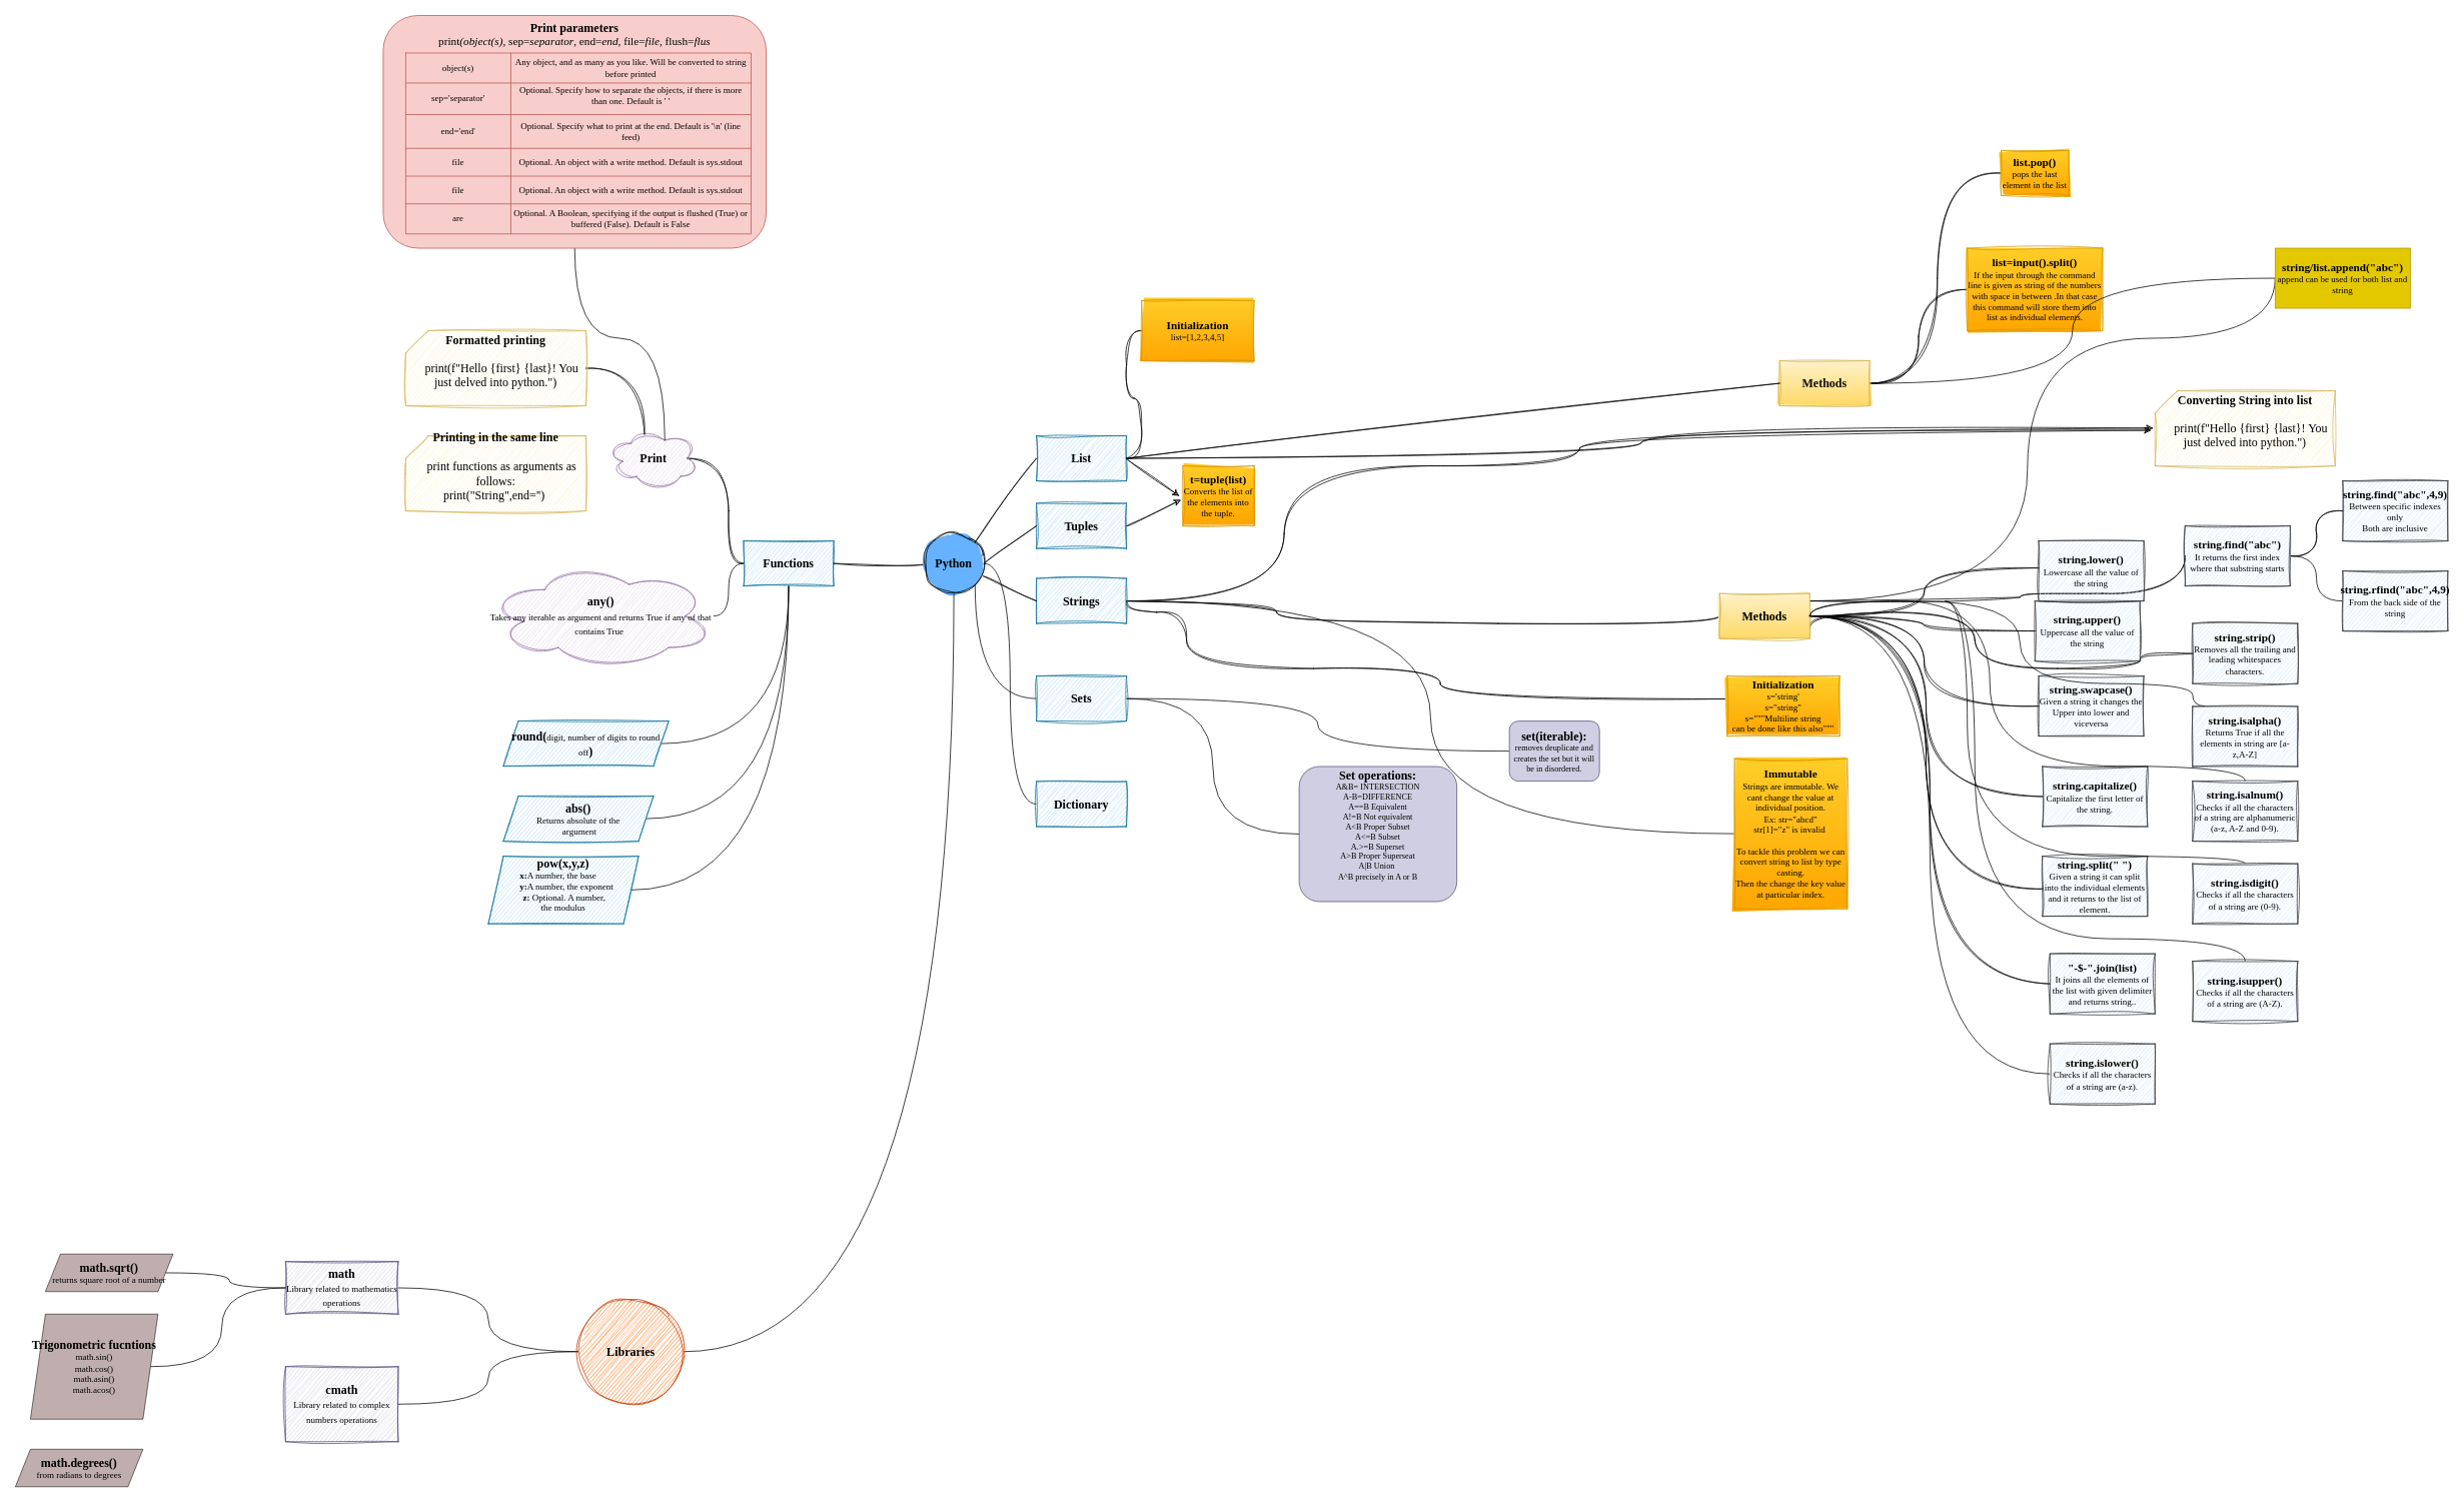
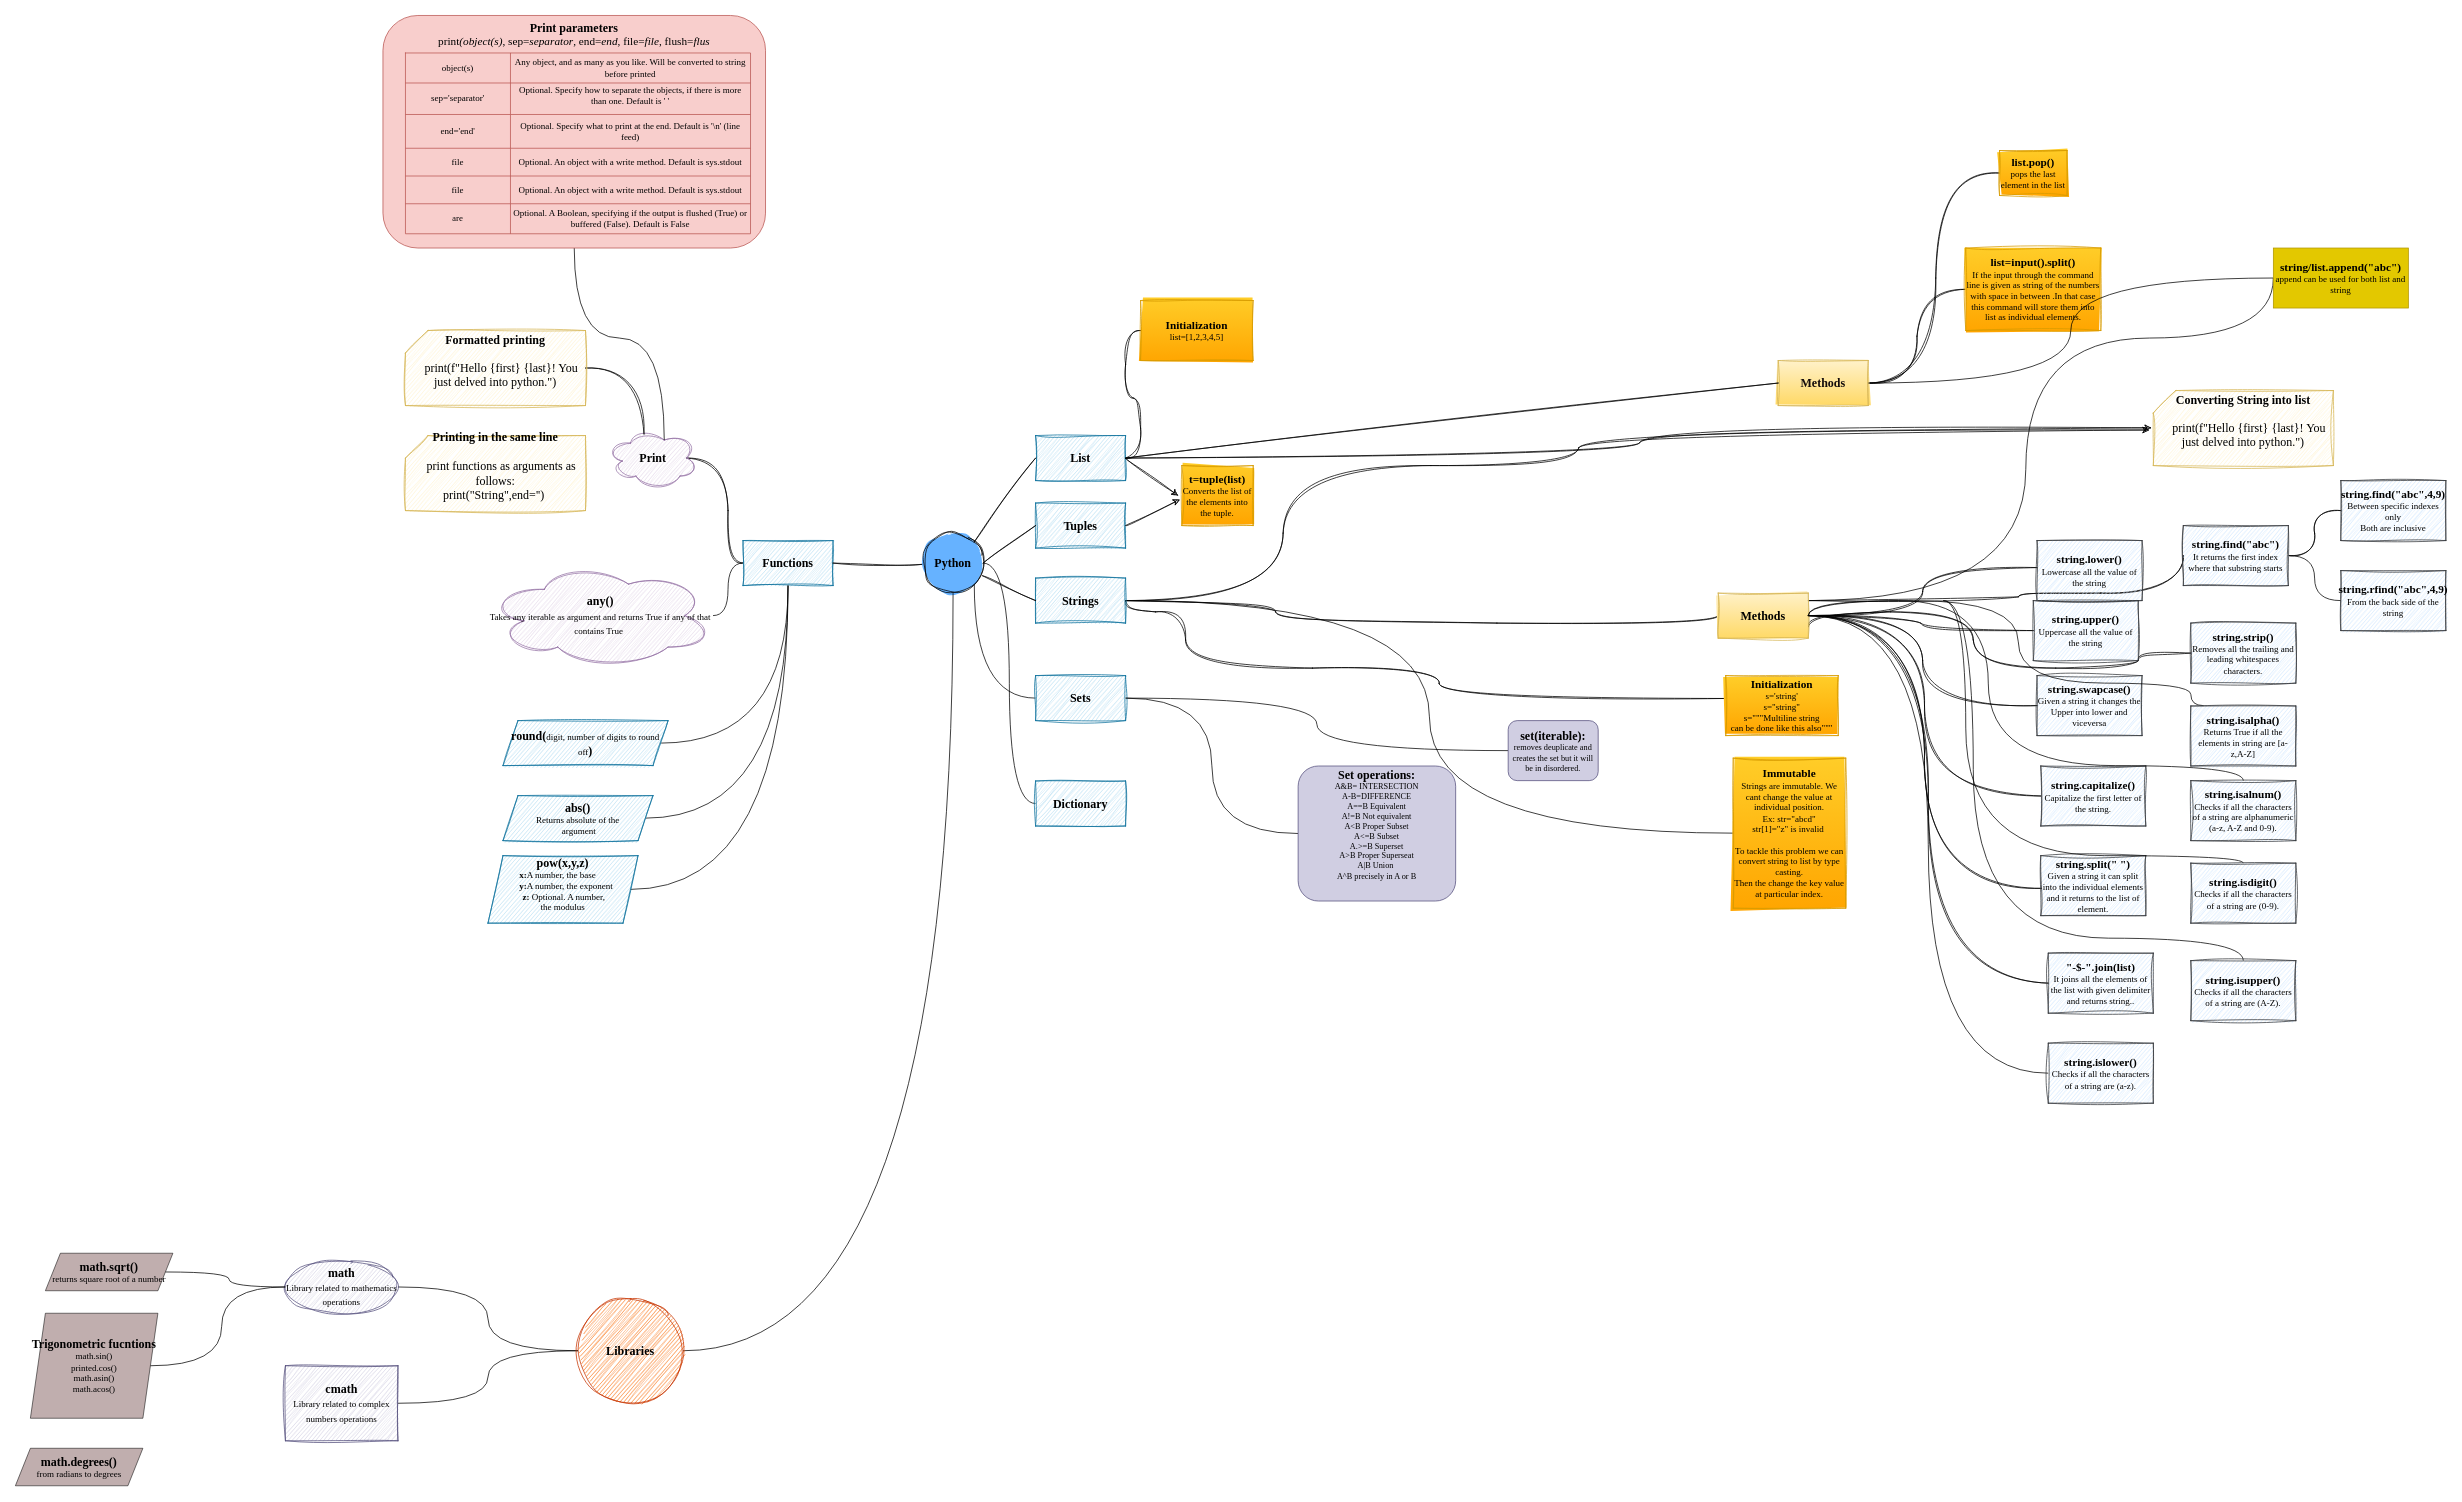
- <mxCell id="101" value="math&lt;br&gt;&lt;span style=&quot;font-weight: normal;&quot;&gt;&lt;font style=&quot;font-size: 12px;&quot;&gt;Library related to mathematics operations&lt;/font&gt;&lt;/span&gt;" style="rounded=0;whiteSpace=wrap;html=1;fontFamily=Architects Daughter;fontSource=https%3A%2F%2Ffonts.googleapis.com%2Fcss%3Ffamily%3DArchitects%2BDaughter;labelBackgroundColor=none;fillColor=#d0cee2;glass=0;shadow=0;strokeColor=#56517e;align=center;fontStyle=1;fontSize=16;verticalAlign=middle;sketch=1;curveFitting=1;jiggle=2;" parent="1" vertex="1"><mxGeometry x="380" y="1680" width="150" height="70" as="geometry" /></mxCell>
+ <mxCell id="101" value="math&lt;br&gt;&lt;span style=&quot;font-weight: normal;&quot;&gt;&lt;font style=&quot;font-size: 12px;&quot;&gt;Library related to mathematics operations&lt;/font&gt;&lt;/span&gt;" style="ellipse;whiteSpace=wrap;html=1;fontFamily=Architects Daughter;fontSource=https%3A%2F%2Ffonts.googleapis.com%2Fcss%3Ffamily%3DArchitects%2BDaughter;labelBackgroundColor=none;fillColor=#d0cee2;glass=0;shadow=0;strokeColor=#56517e;align=center;fontStyle=1;fontSize=16;verticalAlign=middle;sketch=1;curveFitting=1;jiggle=2;" parent="1" vertex="1"><mxGeometry x="380" y="1680" width="150" height="70" as="geometry" /></mxCell>
- <mxCell id="107" value="&lt;font style=&quot;&quot;&gt;&lt;span style=&quot;font-size: 16px;&quot;&gt;&lt;b&gt;Trigonometric fucntions&lt;/b&gt;&lt;/span&gt;&lt;br&gt;math.sin()&lt;br&gt;math.cos()&lt;br&gt;math.asin()&lt;br&gt;math.acos()&lt;br&gt;&lt;/font&gt;" style="shape=parallelogram;perimeter=parallelogramPerimeter;whiteSpace=wrap;html=1;fixedSize=1;fontFamily=Architects Daughter;fontSource=https%3A%2F%2Ffonts.googleapis.com%2Fcss%3Ffamily%3DArchitects%2BDaughter;fontSize=12;fillColor=#a68c8c;rounded=0;opacity=70;" parent="1" vertex="1"><mxGeometry x="40" y="1750" width="170" height="140" as="geometry" /></mxCell>
+ <mxCell id="107" value="&lt;font style=&quot;&quot;&gt;&lt;span style=&quot;font-size: 16px;&quot;&gt;&lt;b&gt;Trigonometric fucntions&lt;/b&gt;&lt;/span&gt;&lt;br&gt;math.sin()&lt;br&gt;printed.cos()&lt;br&gt;math.asin()&lt;br&gt;math.acos()&lt;br&gt;&lt;/font&gt;" style="shape=parallelogram;perimeter=parallelogramPerimeter;whiteSpace=wrap;html=1;fixedSize=1;fontFamily=Architects Daughter;fontSource=https%3A%2F%2Ffonts.googleapis.com%2Fcss%3Ffamily%3DArchitects%2BDaughter;fontSize=12;fillColor=#a68c8c;rounded=0;opacity=70;" parent="1" vertex="1"><mxGeometry x="40" y="1750" width="170" height="140" as="geometry" /></mxCell>
